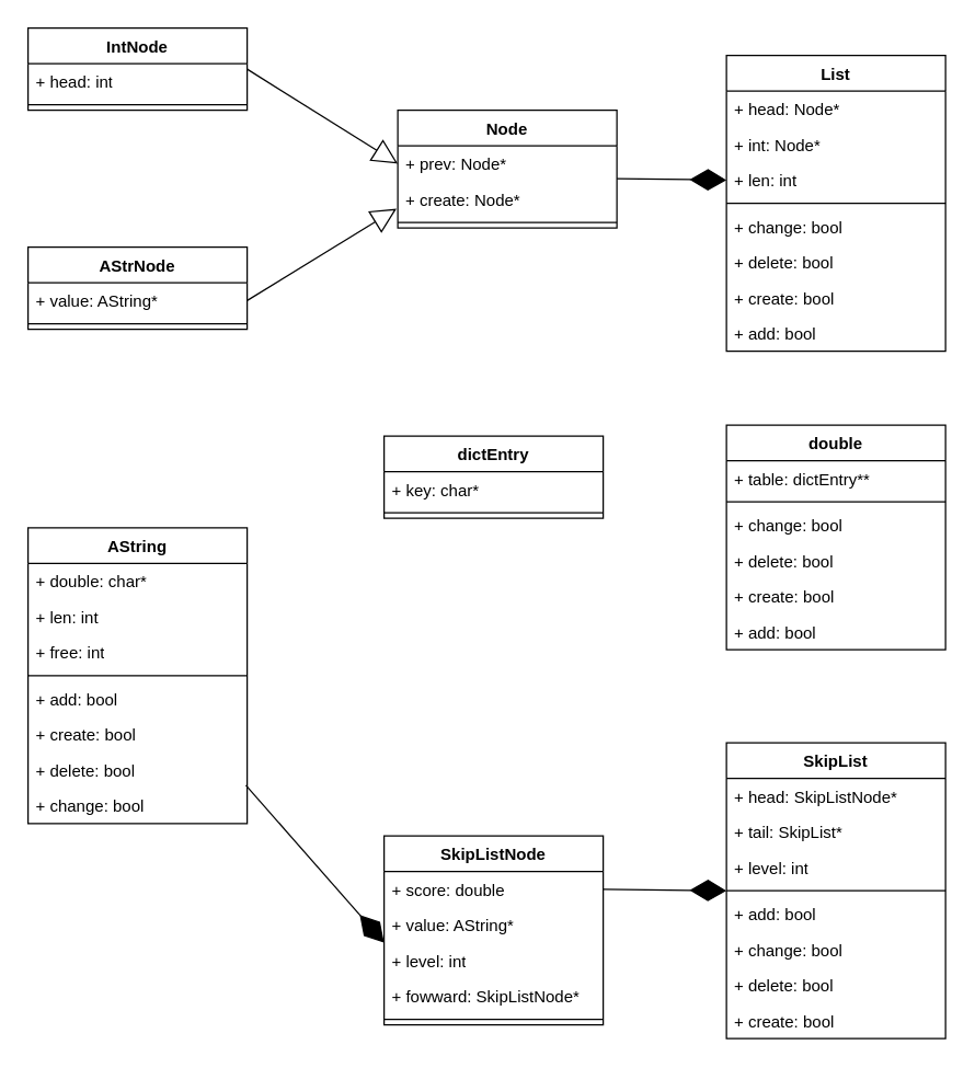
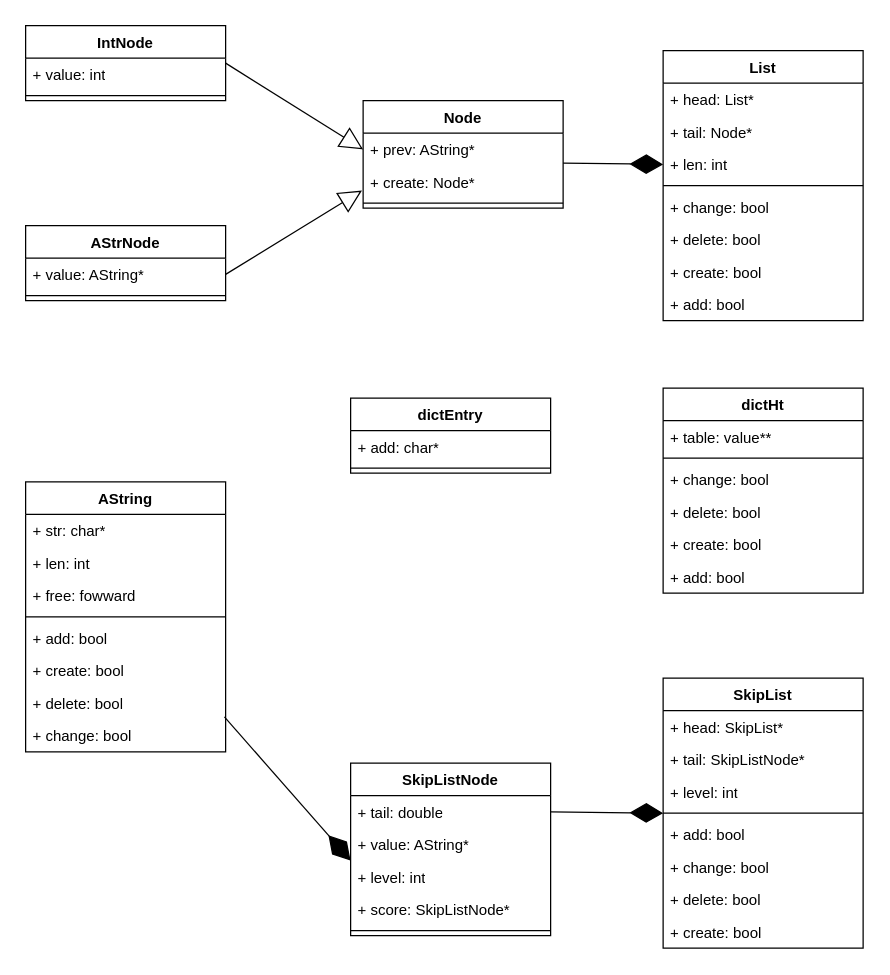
- <mxCell id="55" value="+ head: int" style="text;strokeColor=none;fillColor=none;align=left;verticalAlign=top;spacingLeft=4;spacingRight=4;overflow=hidden;rotatable=0;points=[[0,0.5],[1,0.5]];portConstraint=eastwest;whiteSpace=wrap;html=1;" parent="54" vertex="1"><mxGeometry y="26" width="160" height="26" as="geometry" /></mxCell>
+ <mxCell id="55" value="+ value: int" style="text;strokeColor=none;fillColor=none;align=left;verticalAlign=top;spacingLeft=4;spacingRight=4;overflow=hidden;rotatable=0;points=[[0,0.5],[1,0.5]];portConstraint=eastwest;whiteSpace=wrap;html=1;" parent="54" vertex="1"><mxGeometry y="26" width="160" height="26" as="geometry" /></mxCell>
- <mxCell id="12" value="+ head: Node*&lt;br&gt;" style="text;strokeColor=none;fillColor=none;align=left;verticalAlign=top;spacingLeft=4;spacingRight=4;overflow=hidden;rotatable=0;points=[[0,0.5],[1,0.5]];portConstraint=eastwest;whiteSpace=wrap;html=1;" parent="11" vertex="1"><mxGeometry y="26" width="160" height="26" as="geometry" /></mxCell>
+ <mxCell id="12" value="+ head: List*&lt;br&gt;" style="text;strokeColor=none;fillColor=none;align=left;verticalAlign=top;spacingLeft=4;spacingRight=4;overflow=hidden;rotatable=0;points=[[0,0.5],[1,0.5]];portConstraint=eastwest;whiteSpace=wrap;html=1;" parent="11" vertex="1"><mxGeometry y="26" width="160" height="26" as="geometry" /></mxCell>
- <mxCell id="13" value="+ int: Node*" style="text;strokeColor=none;fillColor=none;align=left;verticalAlign=top;spacingLeft=4;spacingRight=4;overflow=hidden;rotatable=0;points=[[0,0.5],[1,0.5]];portConstraint=eastwest;whiteSpace=wrap;html=1;" parent="11" vertex="1"><mxGeometry y="52" width="160" height="26" as="geometry" /></mxCell>
+ <mxCell id="13" value="+ tail: Node*" style="text;strokeColor=none;fillColor=none;align=left;verticalAlign=top;spacingLeft=4;spacingRight=4;overflow=hidden;rotatable=0;points=[[0,0.5],[1,0.5]];portConstraint=eastwest;whiteSpace=wrap;html=1;" parent="11" vertex="1"><mxGeometry y="52" width="160" height="26" as="geometry" /></mxCell>
- <mxCell id="37" value="+ prev: Node*" style="text;strokeColor=none;fillColor=none;align=left;verticalAlign=top;spacingLeft=4;spacingRight=4;overflow=hidden;rotatable=0;points=[[0,0.5],[1,0.5]];portConstraint=eastwest;whiteSpace=wrap;html=1;" parent="36" vertex="1"><mxGeometry y="26" width="160" height="26" as="geometry" /></mxCell>
+ <mxCell id="37" value="+ prev: AString*" style="text;strokeColor=none;fillColor=none;align=left;verticalAlign=top;spacingLeft=4;spacingRight=4;overflow=hidden;rotatable=0;points=[[0,0.5],[1,0.5]];portConstraint=eastwest;whiteSpace=wrap;html=1;" parent="36" vertex="1"><mxGeometry y="26" width="160" height="26" as="geometry" /></mxCell>
- <mxCell id="20" value="double" style="swimlane;fontStyle=1;align=center;verticalAlign=top;childLayout=stackLayout;horizontal=1;startSize=26;horizontalStack=0;resizeParent=1;resizeParentMax=0;resizeLast=0;collapsible=1;marginBottom=0;whiteSpace=wrap;html=1;" parent="1" vertex="1"><mxGeometry x="530" y="310" width="160" height="164" as="geometry" /></mxCell>
+ <mxCell id="20" value="dictHt" style="swimlane;fontStyle=1;align=center;verticalAlign=top;childLayout=stackLayout;horizontal=1;startSize=26;horizontalStack=0;resizeParent=1;resizeParentMax=0;resizeLast=0;collapsible=1;marginBottom=0;whiteSpace=wrap;html=1;" parent="1" vertex="1"><mxGeometry x="530" y="310" width="160" height="164" as="geometry" /></mxCell>
- <mxCell id="21" value="+ table: dictEntry**" style="text;strokeColor=none;fillColor=none;align=left;verticalAlign=top;spacingLeft=4;spacingRight=4;overflow=hidden;rotatable=0;points=[[0,0.5],[1,0.5]];portConstraint=eastwest;whiteSpace=wrap;html=1;" parent="20" vertex="1"><mxGeometry y="26" width="160" height="26" as="geometry" /></mxCell>
+ <mxCell id="21" value="+ table: value**" style="text;strokeColor=none;fillColor=none;align=left;verticalAlign=top;spacingLeft=4;spacingRight=4;overflow=hidden;rotatable=0;points=[[0,0.5],[1,0.5]];portConstraint=eastwest;whiteSpace=wrap;html=1;" parent="20" vertex="1"><mxGeometry y="26" width="160" height="26" as="geometry" /></mxCell>
- <mxCell id="42" value="+ key: char*" style="text;strokeColor=none;fillColor=none;align=left;verticalAlign=top;spacingLeft=4;spacingRight=4;overflow=hidden;rotatable=0;points=[[0,0.5],[1,0.5]];portConstraint=eastwest;whiteSpace=wrap;html=1;" parent="41" vertex="1"><mxGeometry y="26" width="160" height="26" as="geometry" /></mxCell>
+ <mxCell id="42" value="+ add: char*" style="text;strokeColor=none;fillColor=none;align=left;verticalAlign=top;spacingLeft=4;spacingRight=4;overflow=hidden;rotatable=0;points=[[0,0.5],[1,0.5]];portConstraint=eastwest;whiteSpace=wrap;html=1;" parent="41" vertex="1"><mxGeometry y="26" width="160" height="26" as="geometry" /></mxCell>
- <mxCell id="3" value="+ double: char*&lt;br&gt;" style="text;strokeColor=none;fillColor=none;align=left;verticalAlign=top;spacingLeft=4;spacingRight=4;overflow=hidden;rotatable=0;points=[[0,0.5],[1,0.5]];portConstraint=eastwest;whiteSpace=wrap;html=1;" parent="2" vertex="1"><mxGeometry y="26" width="160" height="26" as="geometry" /></mxCell>
+ <mxCell id="3" value="+ str: char*&lt;br&gt;" style="text;strokeColor=none;fillColor=none;align=left;verticalAlign=top;spacingLeft=4;spacingRight=4;overflow=hidden;rotatable=0;points=[[0,0.5],[1,0.5]];portConstraint=eastwest;whiteSpace=wrap;html=1;" parent="2" vertex="1"><mxGeometry y="26" width="160" height="26" as="geometry" /></mxCell>
- <mxCell id="5" value="+ free: int" style="text;strokeColor=none;fillColor=none;align=left;verticalAlign=top;spacingLeft=4;spacingRight=4;overflow=hidden;rotatable=0;points=[[0,0.5],[1,0.5]];portConstraint=eastwest;whiteSpace=wrap;html=1;" parent="2" vertex="1"><mxGeometry y="78" width="160" height="26" as="geometry" /></mxCell>
+ <mxCell id="5" value="+ free: fowward" style="text;strokeColor=none;fillColor=none;align=left;verticalAlign=top;spacingLeft=4;spacingRight=4;overflow=hidden;rotatable=0;points=[[0,0.5],[1,0.5]];portConstraint=eastwest;whiteSpace=wrap;html=1;" parent="2" vertex="1"><mxGeometry y="78" width="160" height="26" as="geometry" /></mxCell>
- <mxCell id="28" value="+ head: SkipListNode*&amp;nbsp;&lt;br&gt;" style="text;strokeColor=none;fillColor=none;align=left;verticalAlign=top;spacingLeft=4;spacingRight=4;overflow=hidden;rotatable=0;points=[[0,0.5],[1,0.5]];portConstraint=eastwest;whiteSpace=wrap;html=1;" parent="27" vertex="1"><mxGeometry y="26" width="160" height="26" as="geometry" /></mxCell>
+ <mxCell id="28" value="+ head: SkipList*&amp;nbsp;&lt;br&gt;" style="text;strokeColor=none;fillColor=none;align=left;verticalAlign=top;spacingLeft=4;spacingRight=4;overflow=hidden;rotatable=0;points=[[0,0.5],[1,0.5]];portConstraint=eastwest;whiteSpace=wrap;html=1;" parent="27" vertex="1"><mxGeometry y="26" width="160" height="26" as="geometry" /></mxCell>
- <mxCell id="29" value="+ tail: SkipList*" style="text;strokeColor=none;fillColor=none;align=left;verticalAlign=top;spacingLeft=4;spacingRight=4;overflow=hidden;rotatable=0;points=[[0,0.5],[1,0.5]];portConstraint=eastwest;whiteSpace=wrap;html=1;" parent="27" vertex="1"><mxGeometry y="52" width="160" height="26" as="geometry" /></mxCell>
+ <mxCell id="29" value="+ tail: SkipListNode*" style="text;strokeColor=none;fillColor=none;align=left;verticalAlign=top;spacingLeft=4;spacingRight=4;overflow=hidden;rotatable=0;points=[[0,0.5],[1,0.5]];portConstraint=eastwest;whiteSpace=wrap;html=1;" parent="27" vertex="1"><mxGeometry y="52" width="160" height="26" as="geometry" /></mxCell>
- <mxCell id="45" value="+ score: double" style="text;strokeColor=none;fillColor=none;align=left;verticalAlign=top;spacingLeft=4;spacingRight=4;overflow=hidden;rotatable=0;points=[[0,0.5],[1,0.5]];portConstraint=eastwest;whiteSpace=wrap;html=1;" parent="44" vertex="1"><mxGeometry y="26" width="160" height="26" as="geometry" /></mxCell>
+ <mxCell id="45" value="+ tail: double" style="text;strokeColor=none;fillColor=none;align=left;verticalAlign=top;spacingLeft=4;spacingRight=4;overflow=hidden;rotatable=0;points=[[0,0.5],[1,0.5]];portConstraint=eastwest;whiteSpace=wrap;html=1;" parent="44" vertex="1"><mxGeometry y="26" width="160" height="26" as="geometry" /></mxCell>
- <mxCell id="48" value="+ fowward: SkipListNode*" style="text;strokeColor=none;fillColor=none;align=left;verticalAlign=top;spacingLeft=4;spacingRight=4;overflow=hidden;rotatable=0;points=[[0,0.5],[1,0.5]];portConstraint=eastwest;whiteSpace=wrap;html=1;" parent="44" vertex="1"><mxGeometry y="104" width="160" height="26" as="geometry" /></mxCell>
+ <mxCell id="48" value="+ score: SkipListNode*" style="text;strokeColor=none;fillColor=none;align=left;verticalAlign=top;spacingLeft=4;spacingRight=4;overflow=hidden;rotatable=0;points=[[0,0.5],[1,0.5]];portConstraint=eastwest;whiteSpace=wrap;html=1;" parent="44" vertex="1"><mxGeometry y="104" width="160" height="26" as="geometry" /></mxCell>
